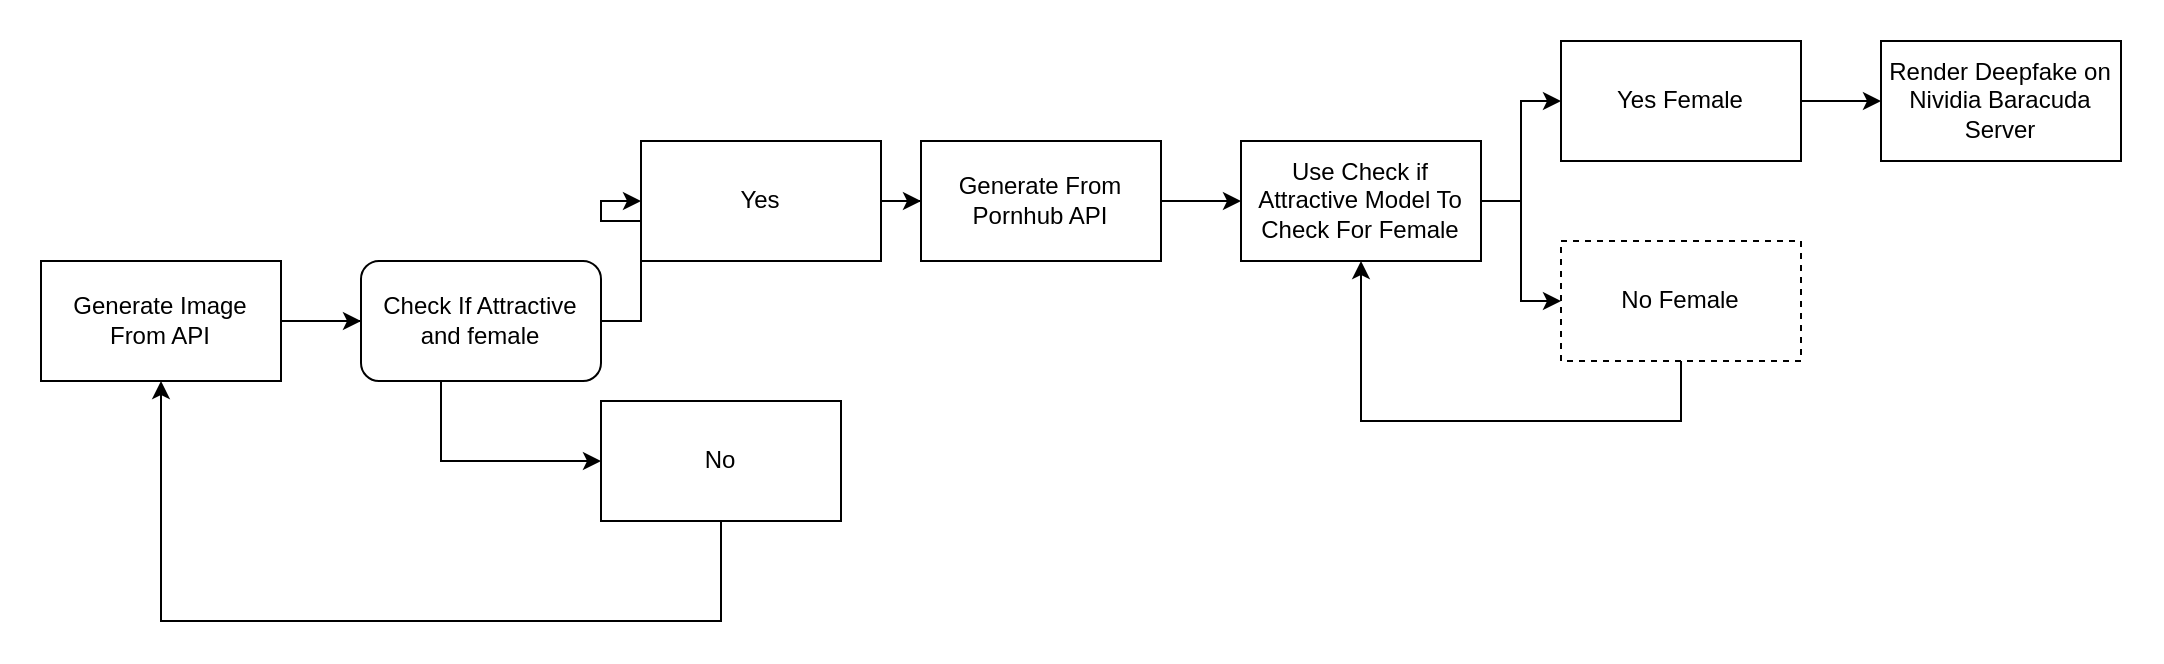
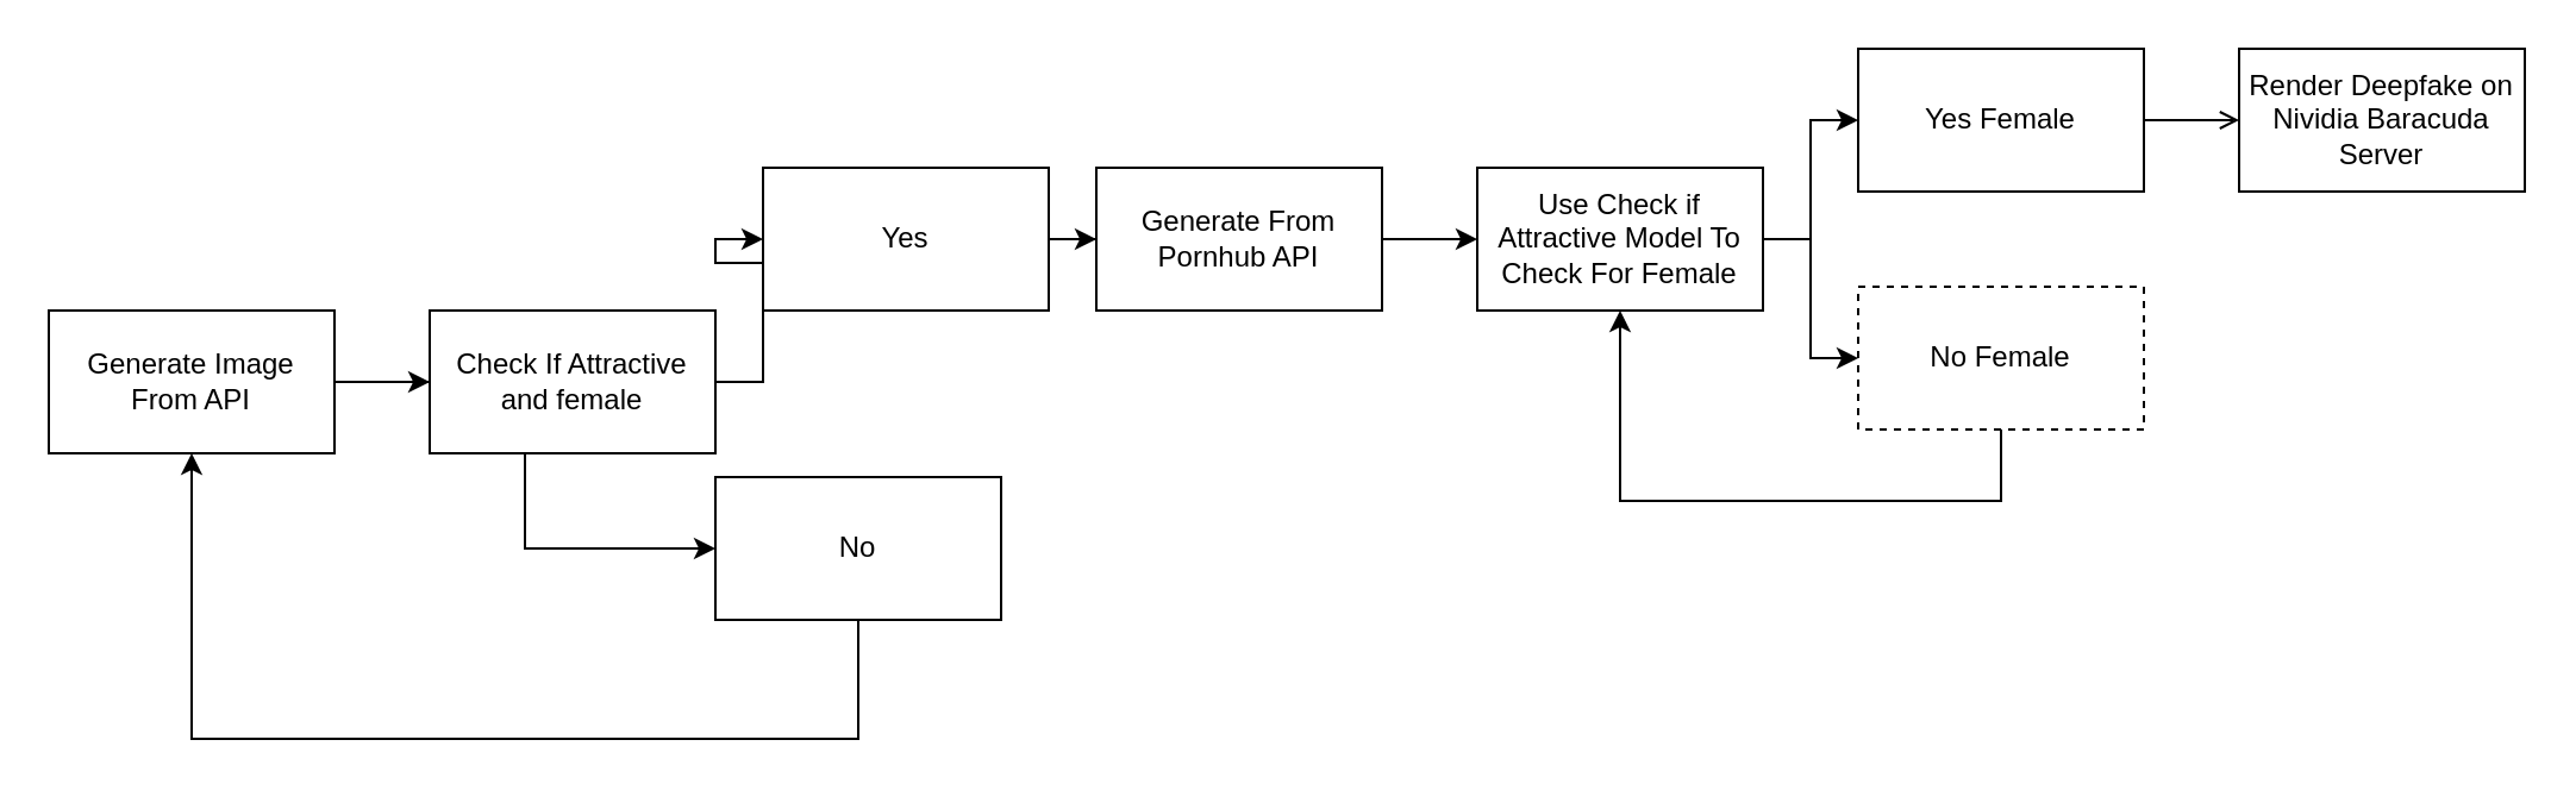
- <mxCell id="16" style="edgeStyle=orthogonalEdgeStyle;rounded=0;orthogonalLoop=1;jettySize=auto;html=1;" parent="1" source="17" target="20" edge="1"><mxGeometry relative="1" as="geometry"><mxPoint x="930" y="60" as="targetPoint" /></mxGeometry></mxCell>
+ <mxCell id="16" style="edgeStyle=orthogonalEdgeStyle;rounded=0;orthogonalLoop=1;jettySize=auto;html=1;endArrow=open;" parent="1" source="17" target="20" edge="1"><mxGeometry relative="1" as="geometry"><mxPoint x="930" y="60" as="targetPoint" /></mxGeometry></mxCell>
- <mxCell id="6" value="Check If Attractive and female" style="whiteSpace=wrap;html=1;rounded=1;" parent="1" vertex="1"><mxGeometry x="180" y="130" width="120" height="60" as="geometry" /></mxCell>
+ <mxCell id="6" value="Check If Attractive and female" style="rounded=0;whiteSpace=wrap;html=1;" parent="1" vertex="1"><mxGeometry x="180" y="130" width="120" height="60" as="geometry" /></mxCell>
